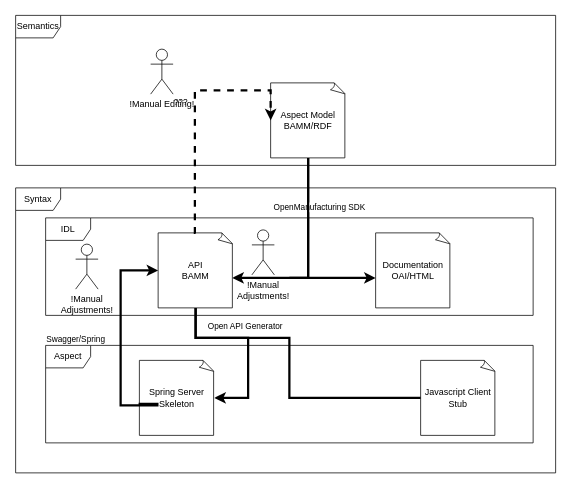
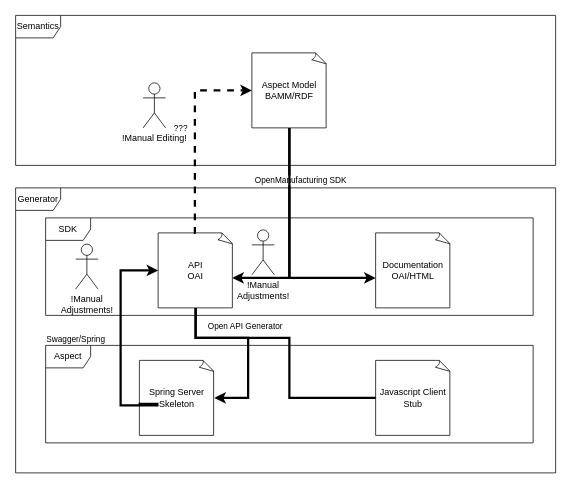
- <mxCell id="19" value="!Manual Editing!" style="shape=umlActor;verticalLabelPosition=bottom;verticalAlign=top;html=1;outlineConnect=0;" vertex="1" parent="1"><mxGeometry x="200" y="65" width="30" height="60" as="geometry" /></mxCell>
+ <mxCell id="19" value="!Manual Editing!" style="shape=umlActor;verticalLabelPosition=bottom;verticalAlign=top;html=1;outlineConnect=0;" vertex="1" parent="1"><mxGeometry x="190" y="110" width="30" height="60" as="geometry" /></mxCell>
- <mxCell id="6" value="Aspect Model&lt;br&gt;BAMM/RDF" style="whiteSpace=wrap;html=1;shape=mxgraph.basic.document" vertex="1" parent="1"><mxGeometry x="360" y="110" width="100" height="100" as="geometry" /></mxCell>
+ <mxCell id="6" value="Aspect Model&lt;br&gt;BAMM/RDF" style="whiteSpace=wrap;html=1;shape=mxgraph.basic.document" vertex="1" parent="1"><mxGeometry x="335" y="70" width="100" height="100" as="geometry" /></mxCell>
- <mxCell id="2" value="Syntax" style="shape=umlFrame;whiteSpace=wrap;html=1;" vertex="1" parent="1"><mxGeometry x="20" y="250" width="720" height="380" as="geometry" /></mxCell>
+ <mxCell id="2" value="Generator" style="shape=umlFrame;whiteSpace=wrap;html=1;" vertex="1" parent="1"><mxGeometry x="20" y="250" width="720" height="380" as="geometry" /></mxCell>
- <mxCell id="3" value="IDL" style="shape=umlFrame;whiteSpace=wrap;html=1;" vertex="1" parent="1"><mxGeometry x="60" y="290" width="650" height="130" as="geometry" /></mxCell>
+ <mxCell id="3" value="SDK" style="shape=umlFrame;whiteSpace=wrap;html=1;" vertex="1" parent="1"><mxGeometry x="60" y="290" width="650" height="130" as="geometry" /></mxCell>
- <mxCell id="7" value="API&lt;br&gt;BAMM" style="whiteSpace=wrap;html=1;shape=mxgraph.basic.document" vertex="1" parent="1"><mxGeometry x="210" y="310" width="100" height="100" as="geometry" /></mxCell>
+ <mxCell id="7" value="API&lt;br&gt;OAI" style="whiteSpace=wrap;html=1;shape=mxgraph.basic.document" vertex="1" parent="1"><mxGeometry x="210" y="310" width="100" height="100" as="geometry" /></mxCell>
- <mxCell id="11" value="Javascript Client Stub" style="whiteSpace=wrap;html=1;shape=mxgraph.basic.document" vertex="1" parent="1"><mxGeometry x="560" y="480" width="100" height="100" as="geometry" /></mxCell>
+ <mxCell id="11" value="Javascript Client Stub" style="whiteSpace=wrap;html=1;shape=mxgraph.basic.document" vertex="1" parent="1"><mxGeometry x="500" y="480" width="100" height="100" as="geometry" /></mxCell>
